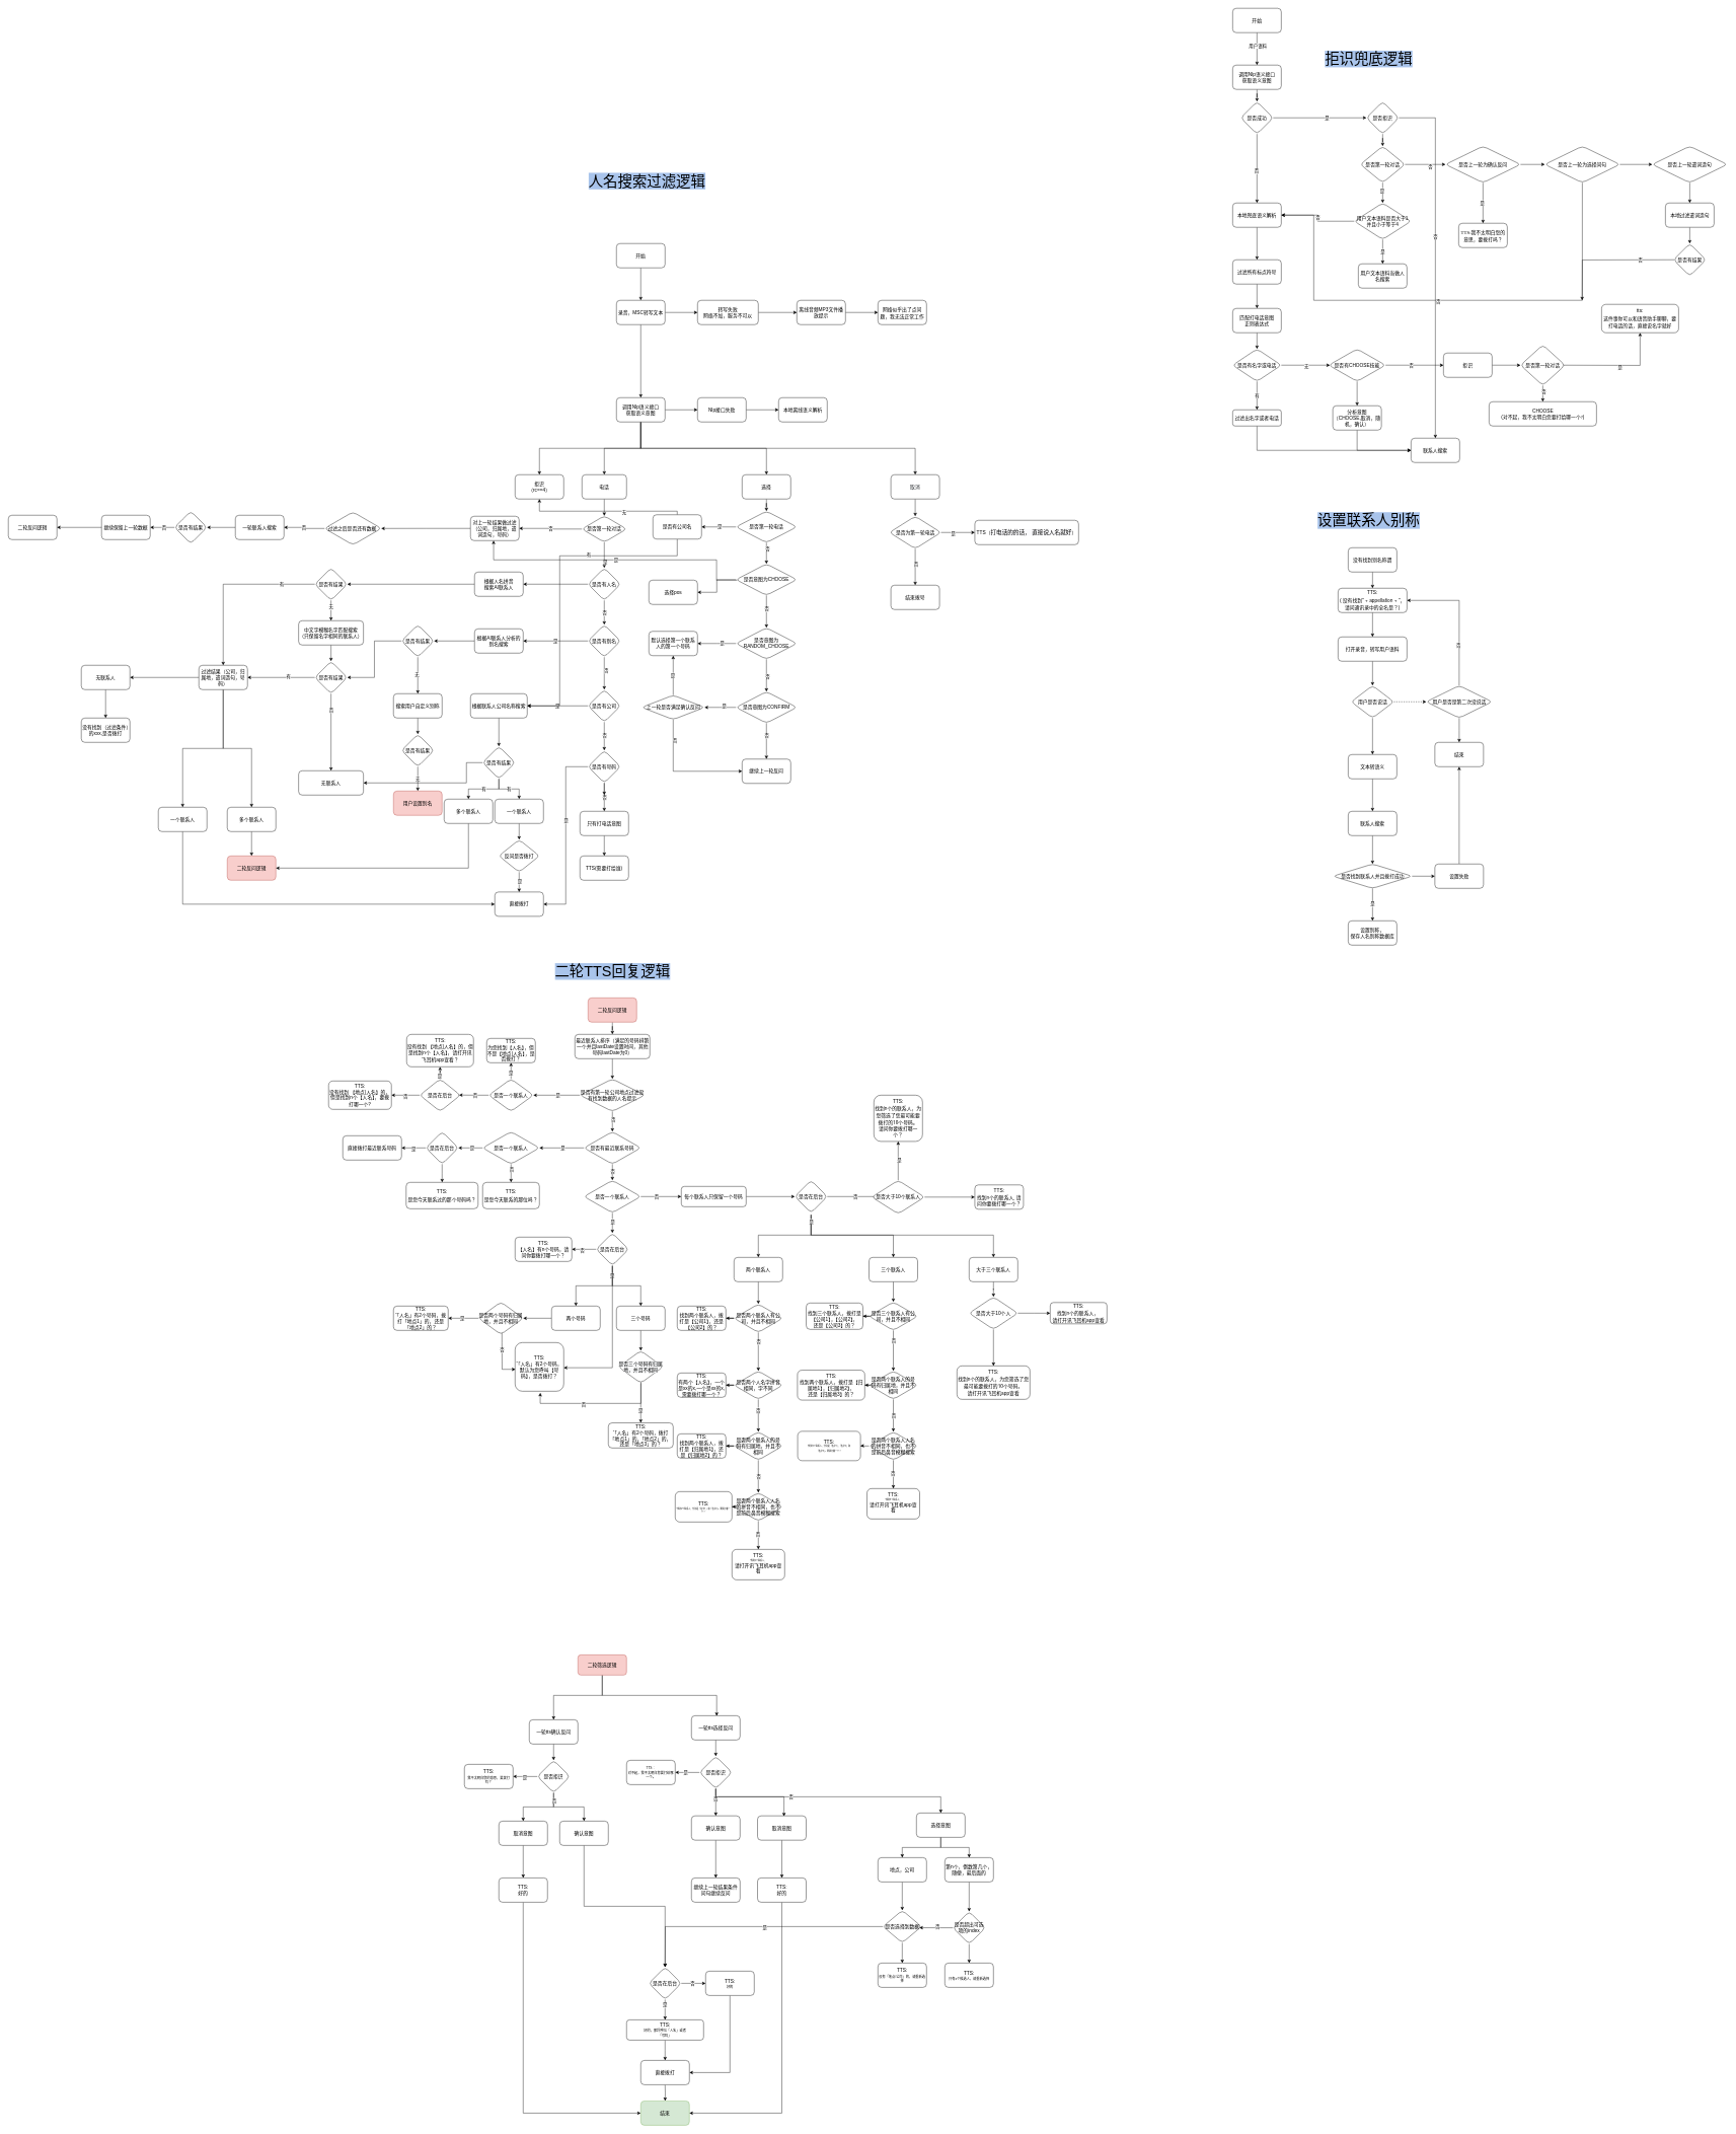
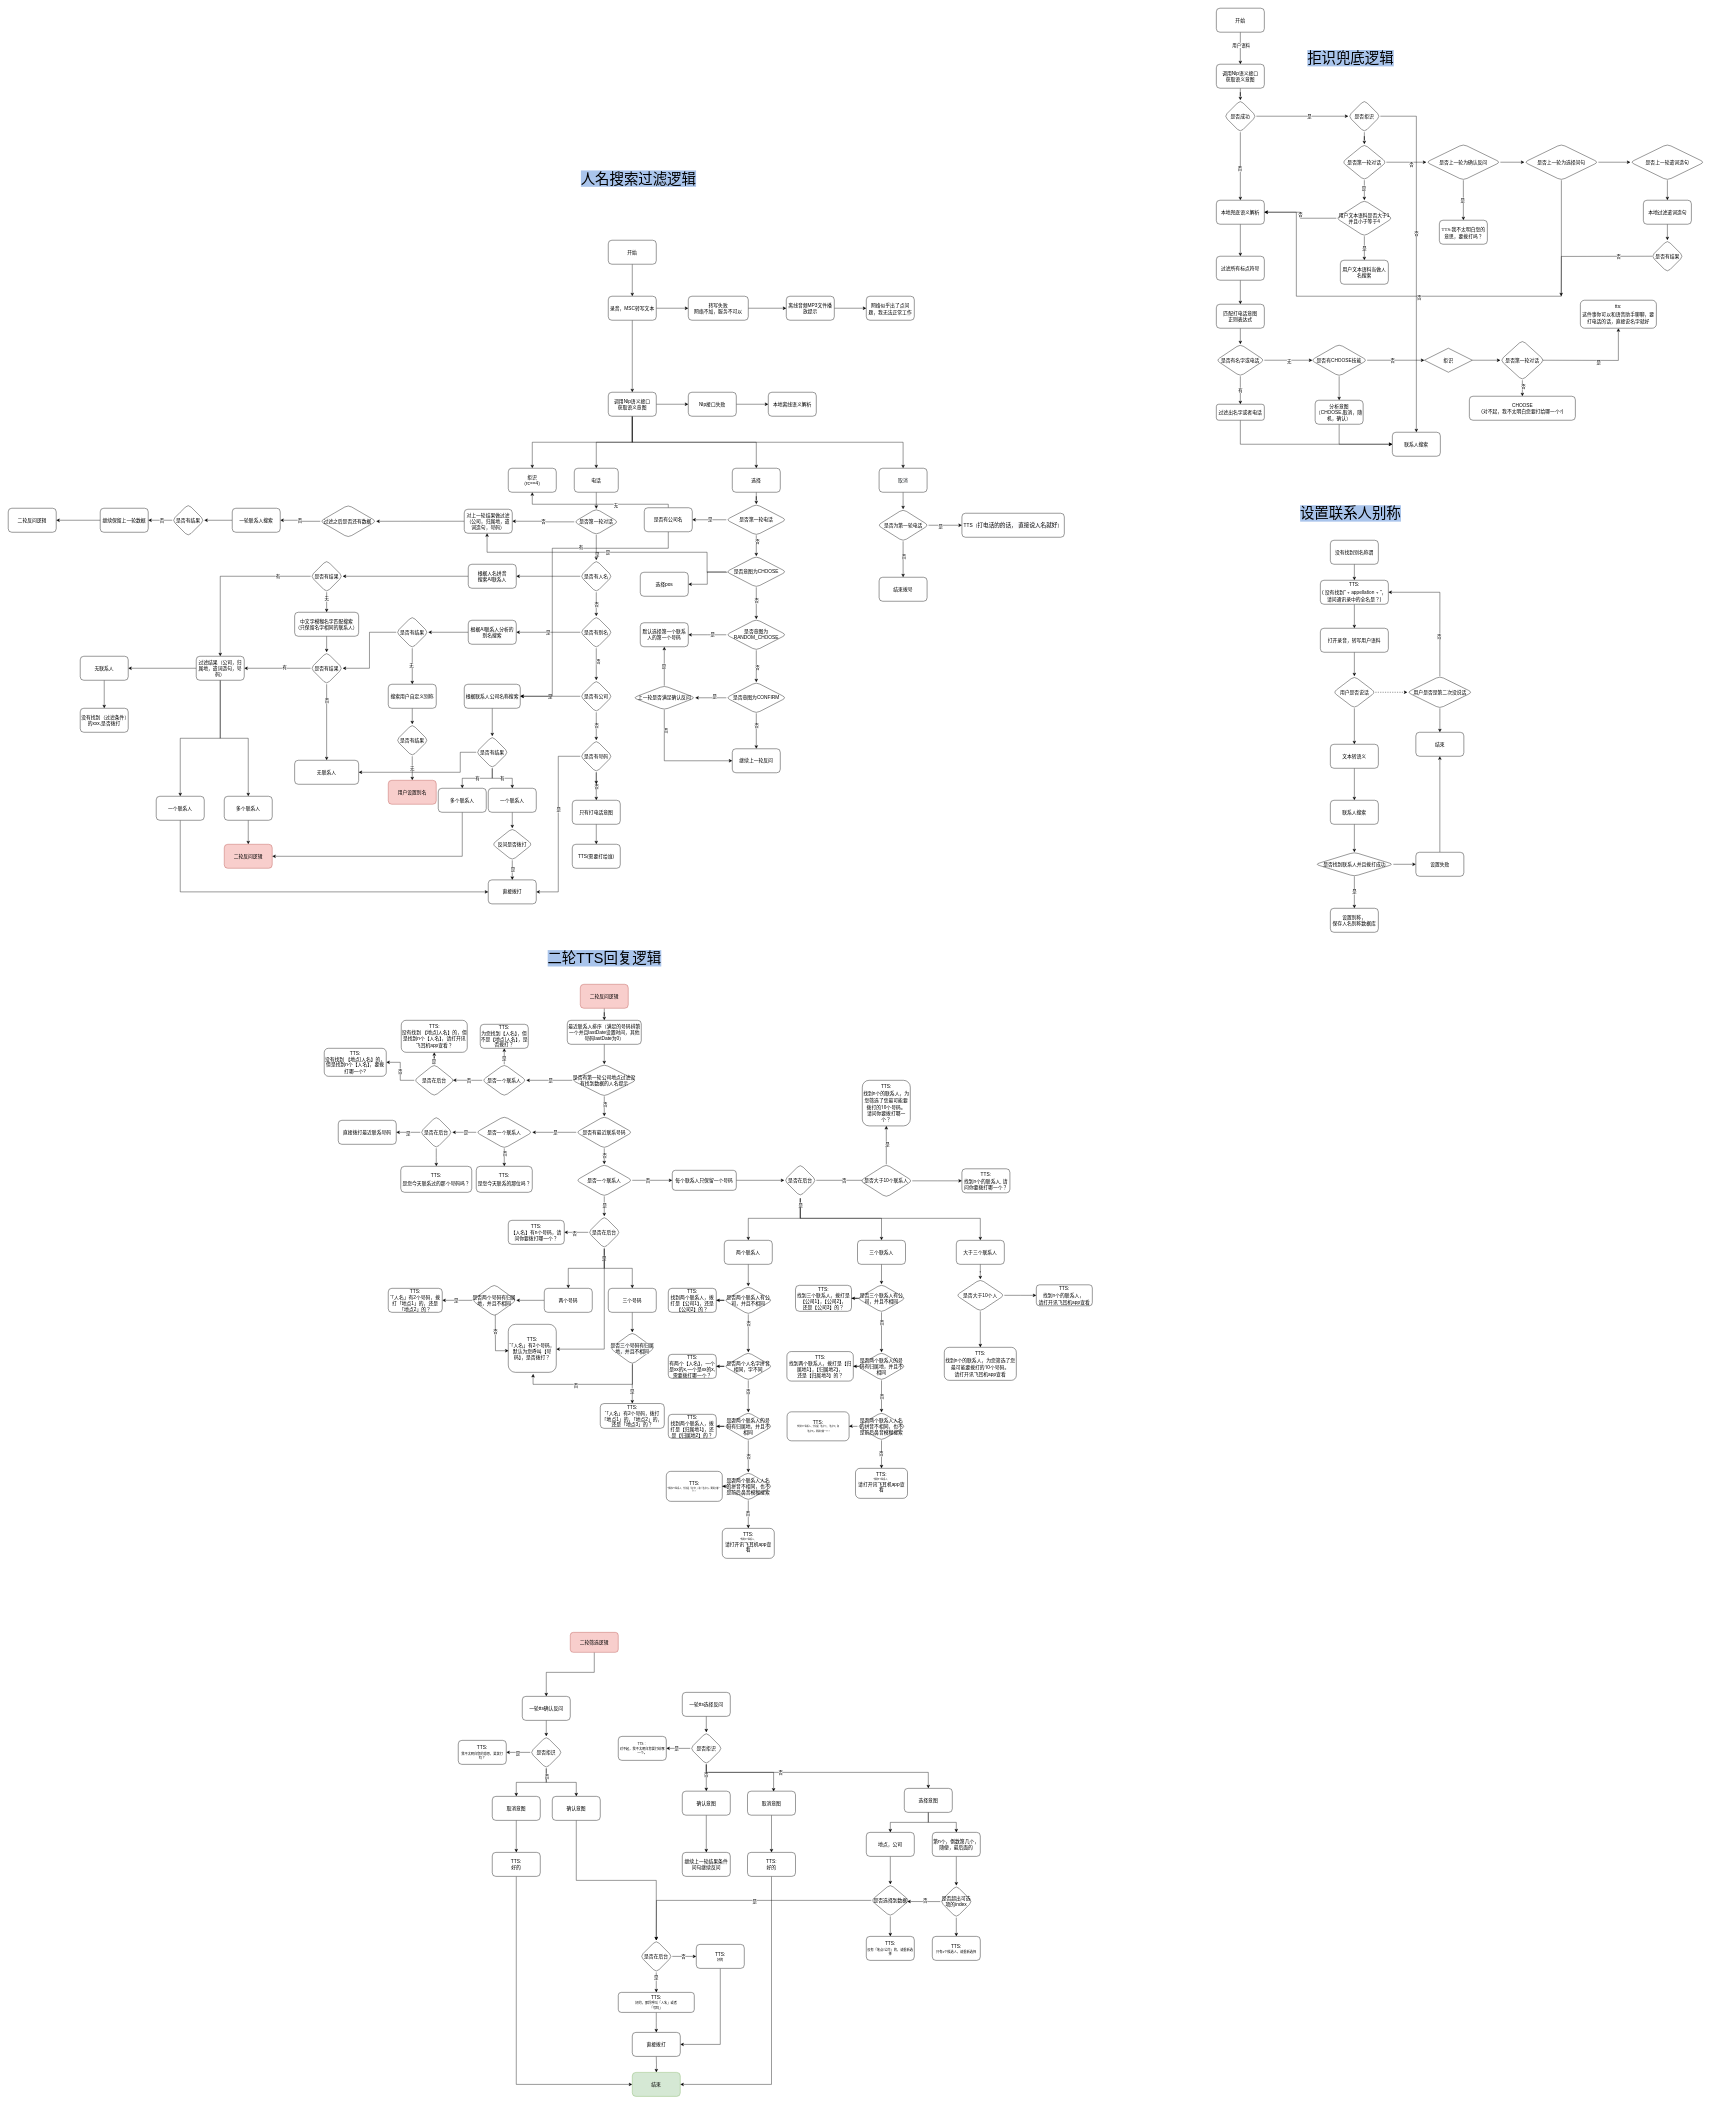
- <mxCell id="390" value="拒识" style="whiteSpace=wrap;html=1;rounded=1;" vertex="1" parent="1"><mxGeometry x="3560" y="870" width="120" height="60" as="geometry" /></mxCell>
+ <mxCell id="390" value="拒识" style="rhombus;whiteSpace=wrap;html=1;" vertex="1" parent="1"><mxGeometry x="3560" y="870" width="120" height="60" as="geometry" /></mxCell>
- <mxCell id="197" value="&lt;span&gt;TTS:&lt;/span&gt;&lt;br&gt;&lt;span&gt;没有找到 【地点|人名】的，但是找到n个【人名】，&lt;/span&gt;&lt;span style=&quot;font-family: &amp;#34;pingfang sc&amp;#34;&quot;&gt;要拨打哪一个&lt;/span&gt;&lt;span class=&quot;s1&quot; style=&quot;font-stretch: normal ; line-height: normal ; font-family: &amp;#34;helvetica neue&amp;#34;&quot;&gt;?&lt;/span&gt;" style="whiteSpace=wrap;html=1;rounded=1;" vertex="1" parent="1"><mxGeometry x="810" y="2665" width="155" height="70" as="geometry" /></mxCell>
+ <mxCell id="197" value="&lt;span&gt;TTS:&lt;/span&gt;&lt;br&gt;&lt;span&gt;没有找到 【地点|人名】的，但是找到n个【人名】，&lt;/span&gt;&lt;span style=&quot;font-family: &amp;#34;pingfang sc&amp;#34;&quot;&gt;要拨打哪一个&lt;/span&gt;&lt;span class=&quot;s1&quot; style=&quot;font-stretch: normal ; line-height: normal ; font-family: &amp;#34;helvetica neue&amp;#34;&quot;&gt;?&lt;/span&gt;" style="whiteSpace=wrap;html=1;rounded=1;" vertex="1" parent="1"><mxGeometry x="810" y="2620" width="155" height="70" as="geometry" /></mxCell>
- <mxCell id="292" style="edgeStyle=orthogonalEdgeStyle;rounded=0;orthogonalLoop=1;jettySize=auto;html=1;entryX=0.519;entryY=0.011;entryDx=0;entryDy=0;entryPerimeter=0;" edge="1" parent="1" source="293" target="297"><mxGeometry relative="1" as="geometry"><Array as="points"><mxPoint x="1485" y="4180" /><mxPoint x="1767" y="4180" /><mxPoint x="1767" y="4231" /></Array></mxGeometry></mxCell>
